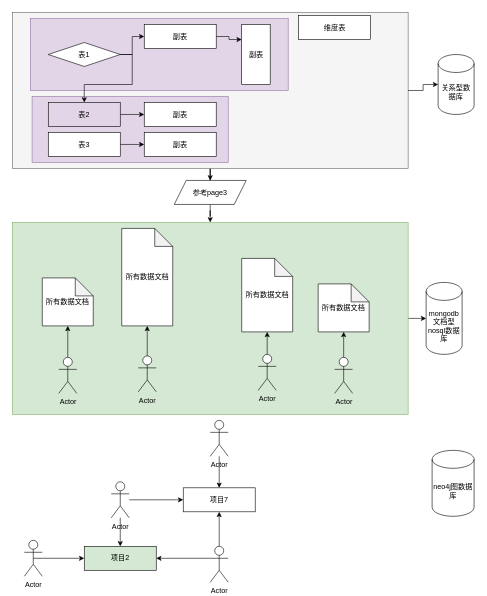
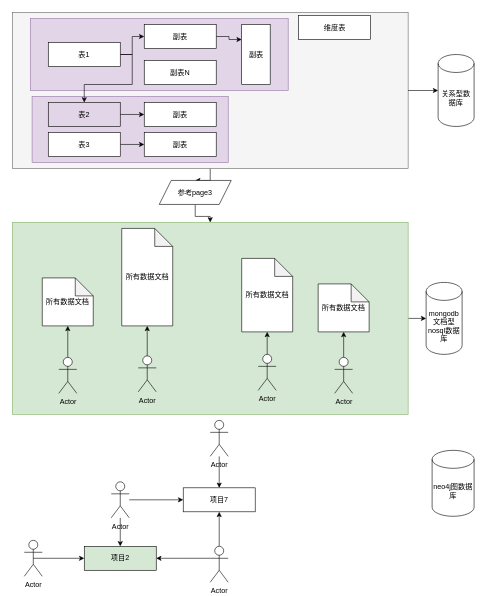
- <mxCell id="37" value="表1" style="rhombus;whiteSpace=wrap;html=1;" parent="1" vertex="1"><mxGeometry x="80" y="70" width="120" height="40" as="geometry" /></mxCell>
+ <mxCell id="37" value="表1" style="rounded=0;whiteSpace=wrap;html=1;" parent="1" vertex="1"><mxGeometry x="80" y="70" width="120" height="40" as="geometry" /></mxCell>
+ <mxCell id="40" value="副表N" style="rounded=0;whiteSpace=wrap;html=1;" parent="1" vertex="1"><mxGeometry x="240" y="100" width="120" height="40" as="geometry" /></mxCell>
- <mxCell id="47" value="&lt;span&gt;关系型数据库&lt;/span&gt;" style="shape=cylinder3;whiteSpace=wrap;html=1;boundedLbl=1;backgroundOutline=1;size=15;" parent="1" vertex="1"><mxGeometry x="730" y="90" width="60" height="100" as="geometry" /></mxCell>
+ <mxCell id="47" value="&lt;span&gt;关系型数据库&lt;/span&gt;" style="shape=cylinder3;whiteSpace=wrap;html=1;boundedLbl=1;backgroundOutline=1;size=15;" parent="1" vertex="1"><mxGeometry x="730" y="90" width="60" height="120" as="geometry" /></mxCell>
- <mxCell id="51" value="参考page3" style="shape=parallelogram;perimeter=parallelogramPerimeter;whiteSpace=wrap;html=1;fixedSize=1;" parent="1" vertex="1"><mxGeometry x="290" y="300" width="120" height="40" as="geometry" /></mxCell>
+ <mxCell id="51" value="参考page3" style="shape=parallelogram;perimeter=parallelogramPerimeter;whiteSpace=wrap;html=1;fixedSize=1;" parent="1" vertex="1"><mxGeometry x="265" y="300" width="120" height="40" as="geometry" /></mxCell>
